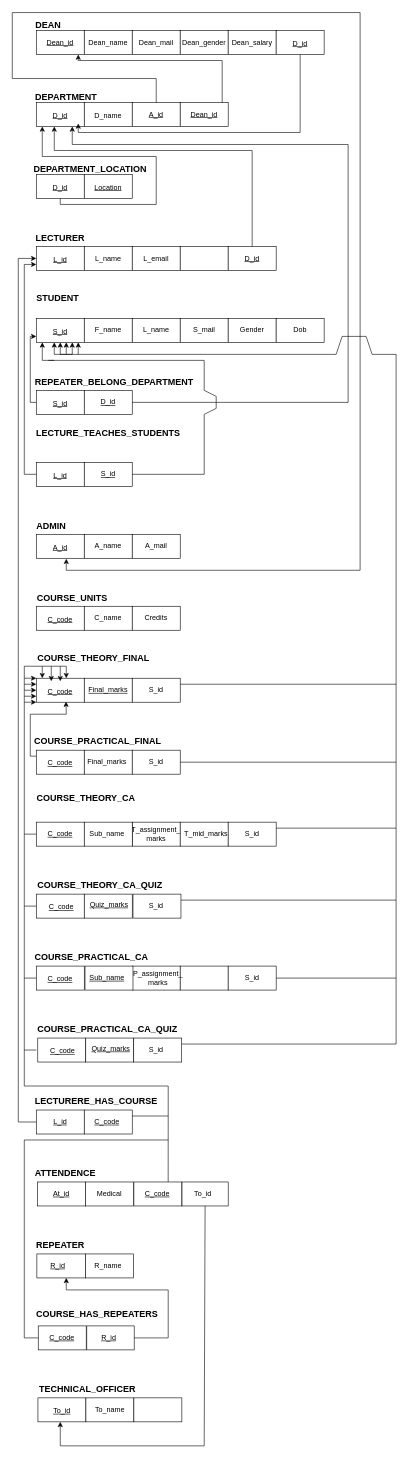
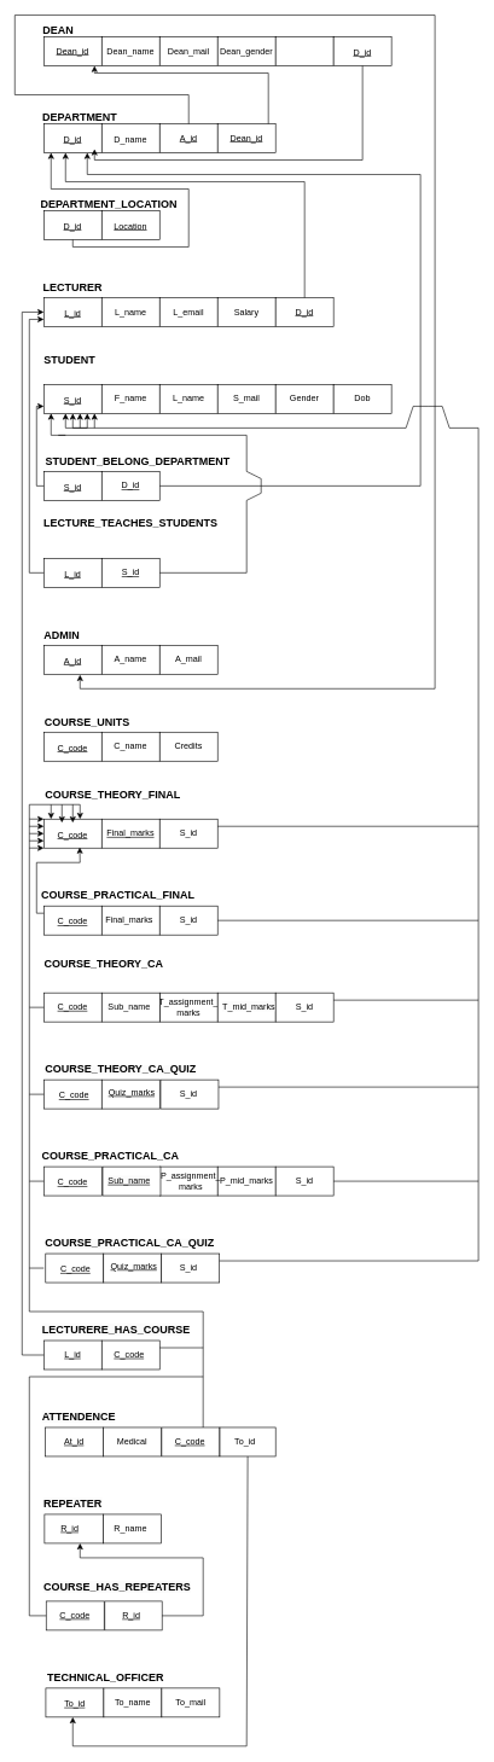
- <mxCell id="11" value="Dean_salary" style="text;html=1;strokeColor=none;fillColor=none;align=center;verticalAlign=middle;whiteSpace=wrap;rounded=0;" parent="1" vertex="1"><mxGeometry x="390" y="55" width="60" height="30" as="geometry" /></mxCell>
+ <mxCell id="34" value="Salary" style="text;html=1;strokeColor=none;fillColor=none;align=center;verticalAlign=middle;whiteSpace=wrap;rounded=0;fontSize=12;" parent="1" vertex="1"><mxGeometry x="310" y="415" width="60" height="30" as="geometry" /></mxCell>
- <mxCell id="49" value="&lt;b&gt;&lt;font style=&quot;font-size: 15px;&quot;&gt;REPEATER_BELONG_DEPARTMENT&lt;/font&gt;&lt;/b&gt;" style="text;html=1;strokeColor=none;fillColor=none;align=center;verticalAlign=middle;whiteSpace=wrap;rounded=0;fontSize=12;" parent="1" vertex="1"><mxGeometry x="55" y="620" width="270" height="30" as="geometry" /></mxCell>
+ <mxCell id="49" value="&lt;b&gt;&lt;font style=&quot;font-size: 15px;&quot;&gt;STUDENT_BELONG_DEPARTMENT&lt;/font&gt;&lt;/b&gt;" style="text;html=1;strokeColor=none;fillColor=none;align=center;verticalAlign=middle;whiteSpace=wrap;rounded=0;fontSize=12;" parent="1" vertex="1"><mxGeometry x="55" y="620" width="270" height="30" as="geometry" /></mxCell>
+ <mxCell id="96" value="&lt;span style=&quot;border-color: var(--border-color);&quot;&gt;P_mid_marks&lt;/span&gt;" style="text;html=1;strokeColor=none;fillColor=none;align=center;verticalAlign=middle;whiteSpace=wrap;rounded=0;fontSize=12;" parent="1" vertex="1"><mxGeometry x="310" y="1615" width="60" height="30" as="geometry" /></mxCell>
+ <mxCell id="103" value="To_mail" style="text;html=1;strokeColor=none;fillColor=none;align=center;verticalAlign=middle;whiteSpace=wrap;rounded=0;fontSize=12;" parent="1" vertex="1"><mxGeometry x="232.75" y="2335" width="60" height="30" as="geometry" /></mxCell>
